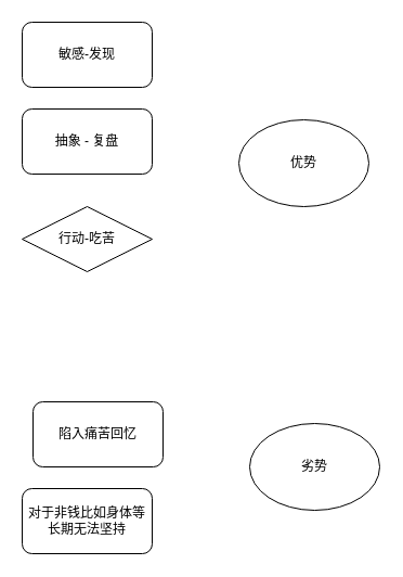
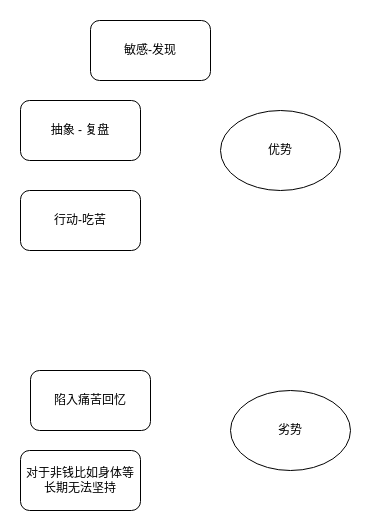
- <mxCell id="3" value="敏感-发现" style="rounded=1;whiteSpace=wrap;html=1;" vertex="1" parent="1"><mxGeometry x="20" y="20" width="120" height="60" as="geometry" /></mxCell>
+ <mxCell id="3" value="敏感-发现" style="rounded=1;whiteSpace=wrap;html=1;" vertex="1" parent="1"><mxGeometry x="90" y="20" width="120" height="60" as="geometry" /></mxCell>
- <mxCell id="5" value="行动-吃苦" style="rhombus;whiteSpace=wrap;html=1;" vertex="1" parent="1"><mxGeometry x="20" y="190" width="120" height="60" as="geometry" /></mxCell>
+ <mxCell id="5" value="行动-吃苦" style="rounded=1;whiteSpace=wrap;html=1;" vertex="1" parent="1"><mxGeometry x="20" y="190" width="120" height="60" as="geometry" /></mxCell>
